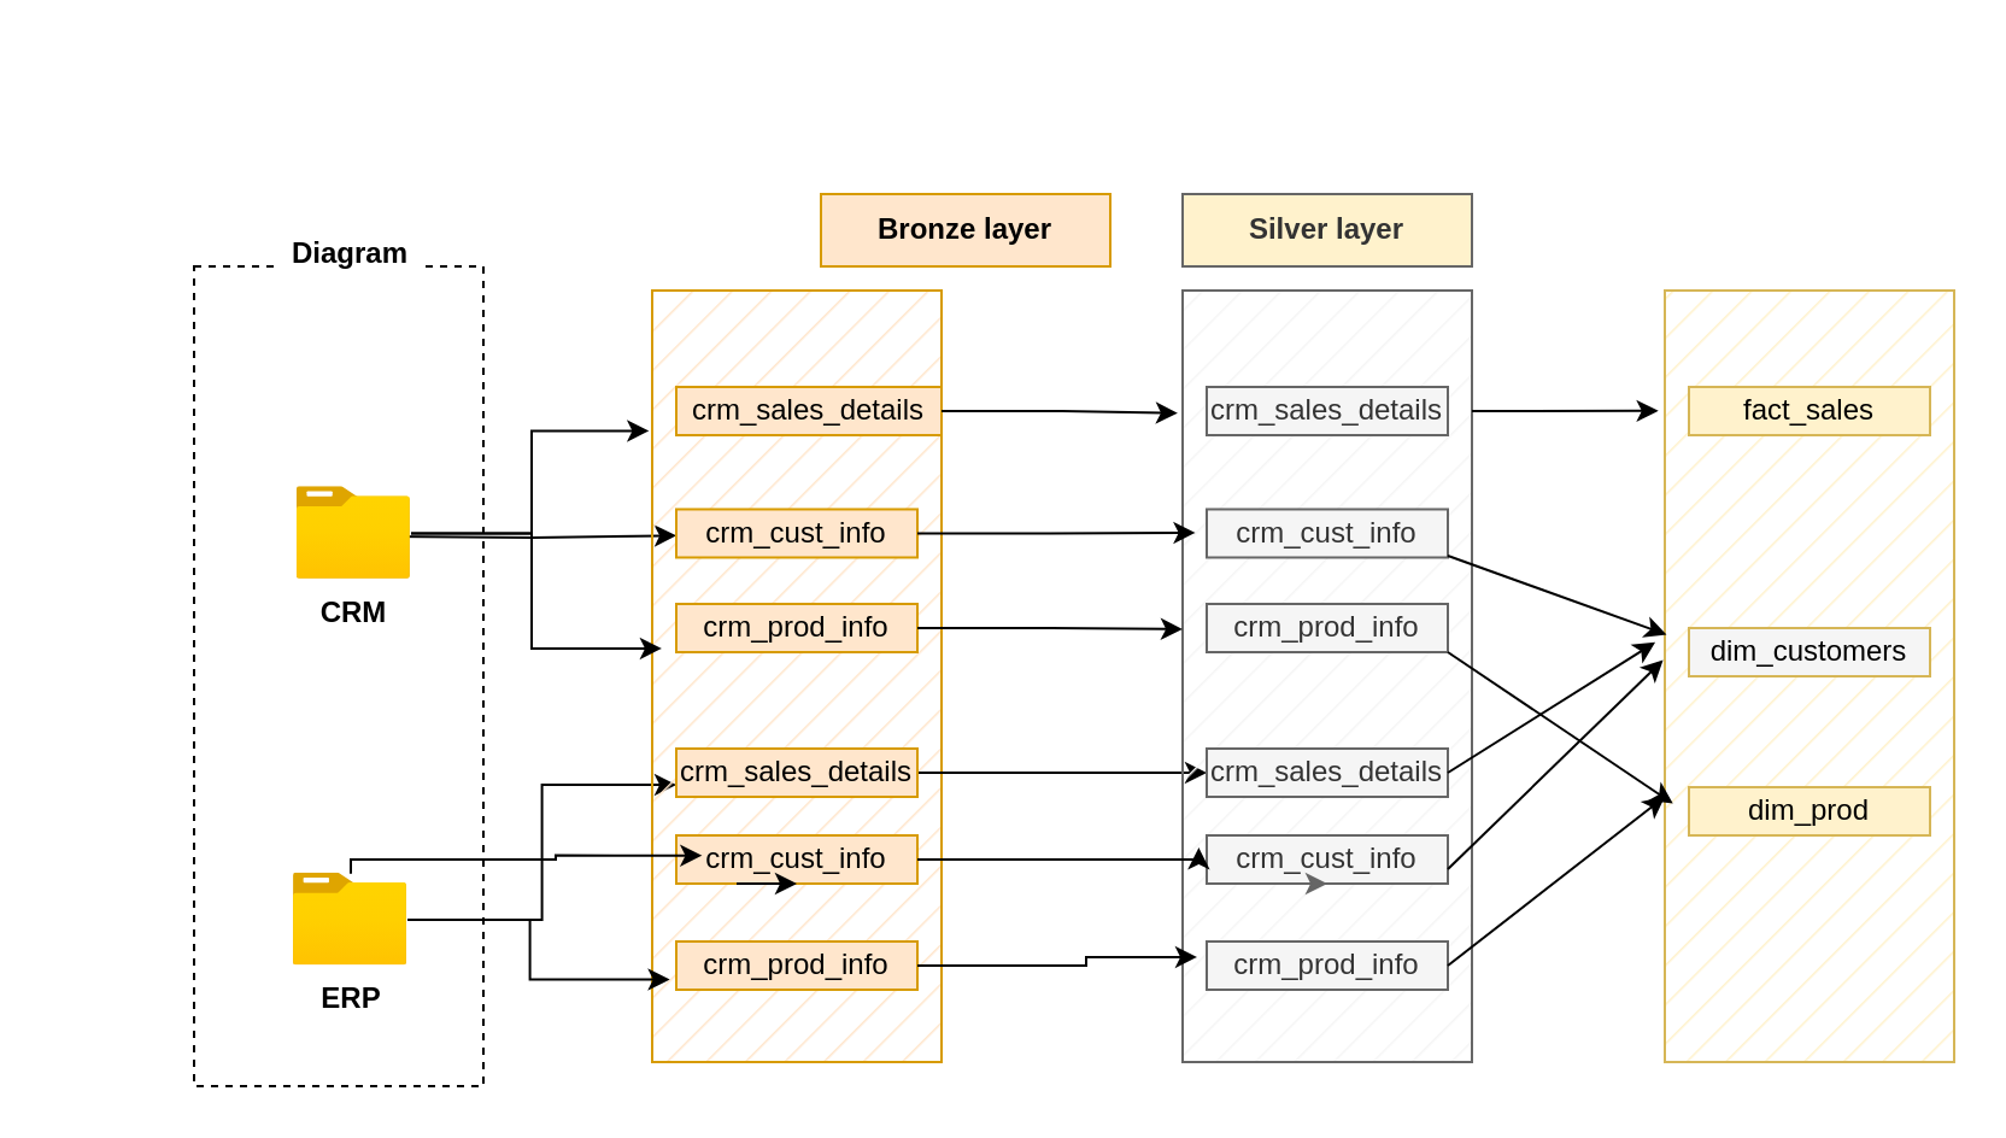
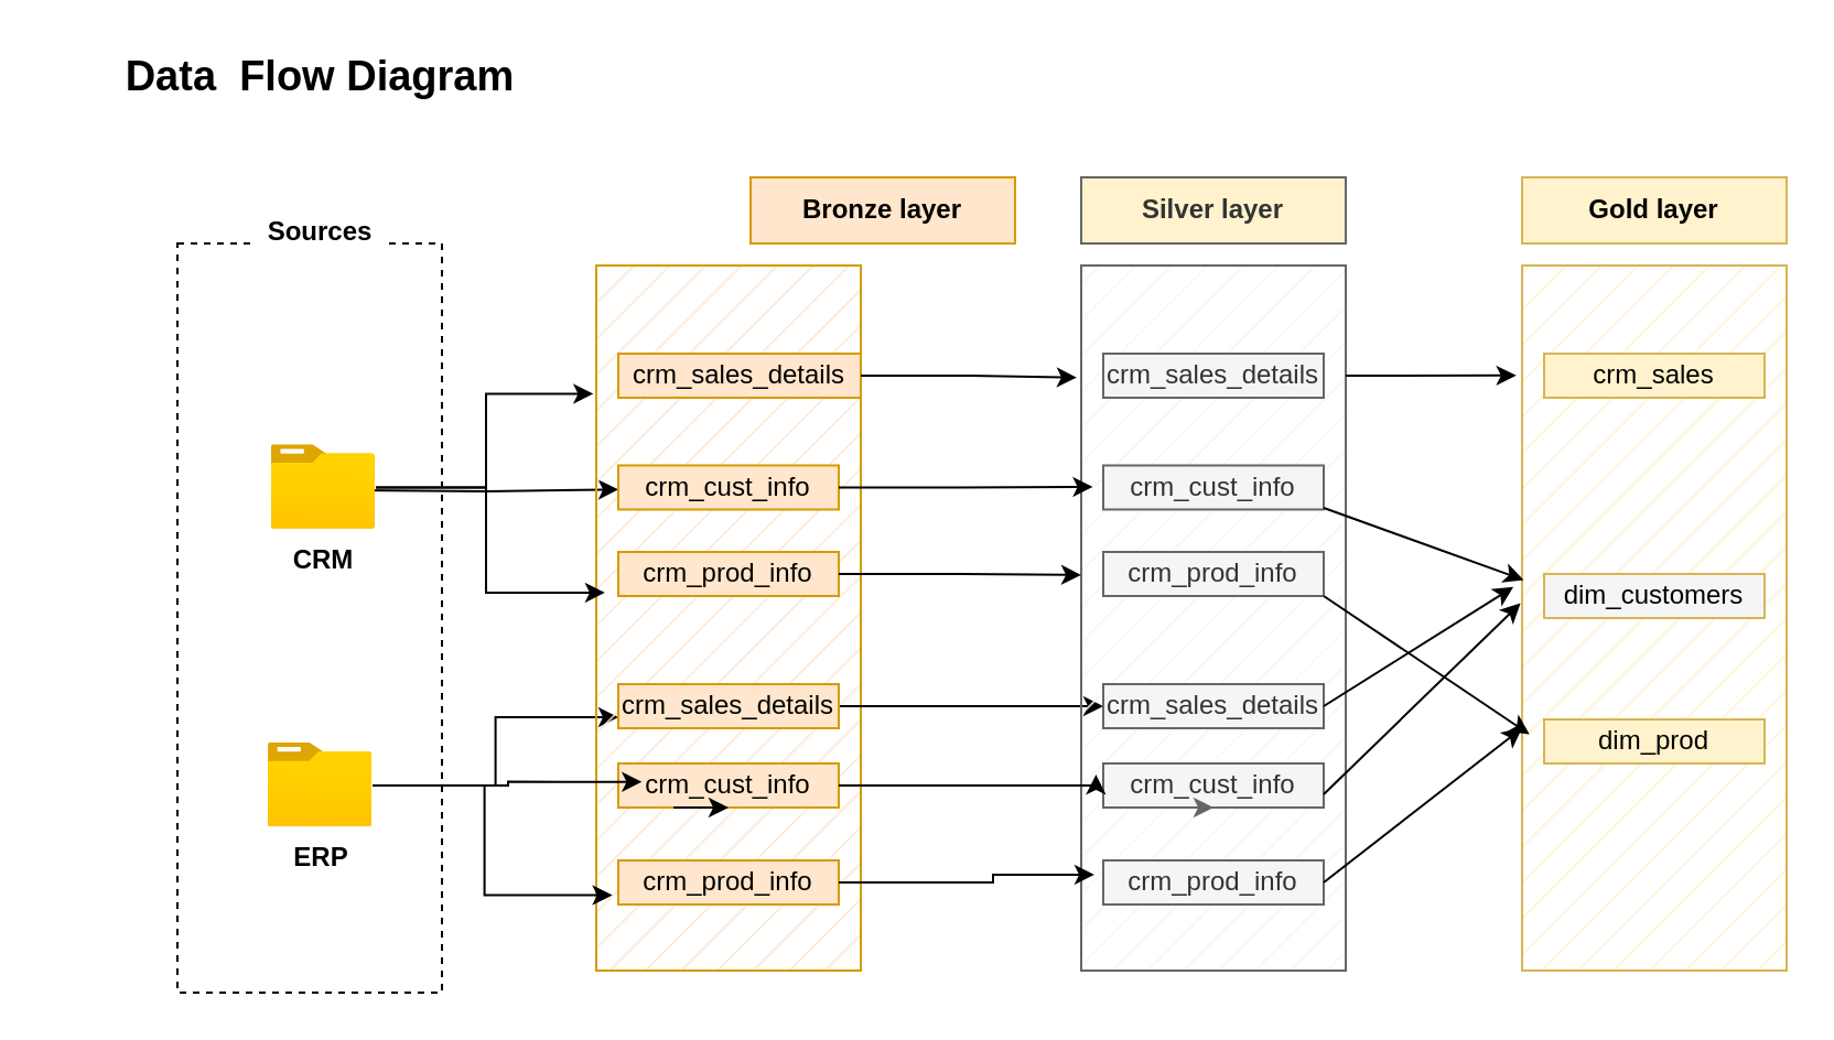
+ <mxCell id="2" value="Data&amp;nbsp; Flow Diagram" style="text;html=1;align=center;verticalAlign=middle;whiteSpace=wrap;rounded=0;fontStyle=1;fontSize=19;" parent="1" vertex="1"><mxGeometry y="20" width="250" height="30" as="geometry" x="20" /></mxCell>
+ <mxCell id="38" value="&lt;b&gt;Gold layer&lt;/b&gt;" style="rounded=0;whiteSpace=wrap;html=1;fillColor=#fff2cc;strokeColor=#d6b656;" vertex="1" parent="1"><mxGeometry x="690" y="80" width="120" height="30" as="geometry" /></mxCell>
- <mxCell id="4" value="Diagram" style="text;html=1;align=center;verticalAlign=middle;whiteSpace=wrap;rounded=0;fillColor=default;fontStyle=1" parent="1" vertex="1"><mxGeometry x="115" y="90" width="60" height="30" as="geometry" /></mxCell>
+ <mxCell id="4" value="Sources" style="text;html=1;align=center;verticalAlign=middle;whiteSpace=wrap;rounded=0;fillColor=default;fontStyle=1" parent="1" vertex="1"><mxGeometry x="115" y="90" width="60" height="30" as="geometry" /></mxCell>
- <mxCell id="39" value="fact_sales" style="rounded=0;whiteSpace=wrap;html=1;fillColor=#fff2cc;strokeColor=#d6b656;" vertex="1" parent="1"><mxGeometry x="700" y="160" width="100" height="20" as="geometry" /></mxCell>
+ <mxCell id="39" value="crm_sales" style="rounded=0;whiteSpace=wrap;html=1;fillColor=#fff2cc;strokeColor=#d6b656;" vertex="1" parent="1"><mxGeometry x="700" y="160" width="100" height="20" as="geometry" /></mxCell>
- <mxCell id="8" value="ERP" style="image;aspect=fixed;html=1;points=[];align=center;fontSize=12;image=img/lib/azure2/general/Folder_Blank.svg;fontStyle=1" parent="1" vertex="1"><mxGeometry x="121.41" y="361.86" width="47.18" height="38.29" as="geometry" /></mxCell>
+ <mxCell id="8" value="ERP" style="image;aspect=fixed;html=1;points=[];align=center;fontSize=12;image=img/lib/azure2/general/Folder_Blank.svg;fontStyle=1" parent="1" vertex="1"><mxGeometry x="121.41" y="336.86" width="47.18" height="38.29" as="geometry" /></mxCell>
